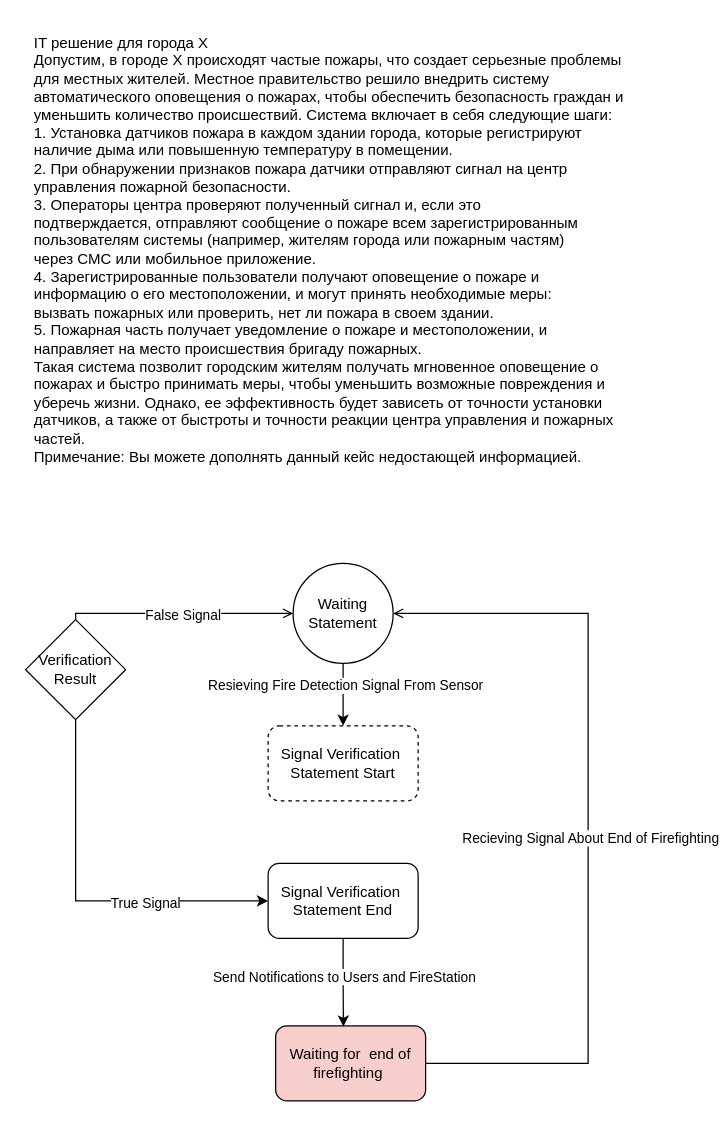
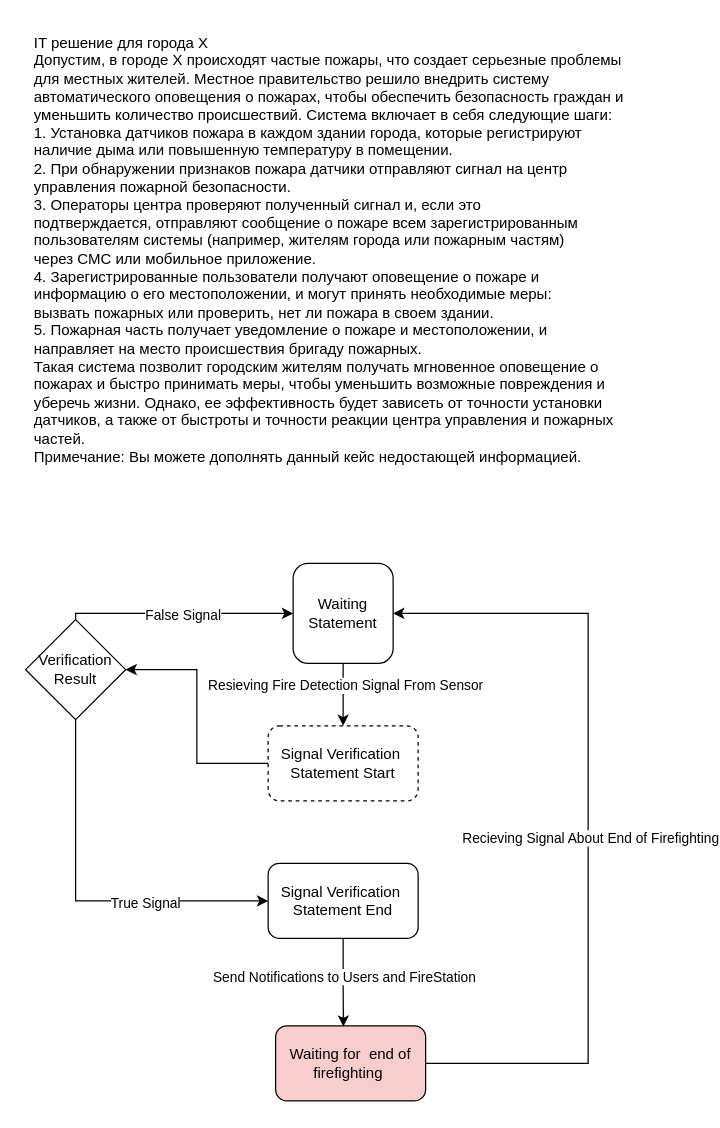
- <mxCell id="8" style="edgeStyle=orthogonalEdgeStyle;rounded=0;orthogonalLoop=1;jettySize=auto;html=1;entryX=0;entryY=0.5;entryDx=0;entryDy=0;endArrow=open;" edge="1" parent="1" source="12" target="5"><mxGeometry relative="1" as="geometry"><Array as="points"><mxPoint x="60" y="490" /></Array></mxGeometry></mxCell>
+ <mxCell id="8" style="edgeStyle=orthogonalEdgeStyle;rounded=0;orthogonalLoop=1;jettySize=auto;html=1;entryX=0;entryY=0.5;entryDx=0;entryDy=0;" edge="1" parent="1" source="12" target="5"><mxGeometry relative="1" as="geometry"><Array as="points"><mxPoint x="60" y="490" /></Array></mxGeometry></mxCell>
- <mxCell id="5" value="Waiting Statement" style="ellipse;whiteSpace=wrap;html=1;aspect=fixed;" vertex="1" parent="1"><mxGeometry x="234" y="450" width="80" height="80" as="geometry" /></mxCell>
+ <mxCell id="5" value="Waiting Statement" style="whiteSpace=wrap;html=1;aspect=fixed;rounded=1;" vertex="1" parent="1"><mxGeometry x="234" y="450" width="80" height="80" as="geometry" /></mxCell>
- <mxCell id="16" style="edgeStyle=orthogonalEdgeStyle;rounded=0;orthogonalLoop=1;jettySize=auto;html=1;entryX=1;entryY=0.5;entryDx=0;entryDy=0;endArrow=open;" edge="1" parent="1" source="18" target="5"><mxGeometry relative="1" as="geometry"><Array as="points"><mxPoint x="470" y="850" /><mxPoint x="470" y="490" /></Array></mxGeometry></mxCell>
+ <mxCell id="16" style="edgeStyle=orthogonalEdgeStyle;rounded=0;orthogonalLoop=1;jettySize=auto;html=1;entryX=1;entryY=0.5;entryDx=0;entryDy=0;" edge="1" parent="1" source="18" target="5"><mxGeometry relative="1" as="geometry"><Array as="points"><mxPoint x="470" y="850" /><mxPoint x="470" y="490" /></Array></mxGeometry></mxCell>
+ <mxCell id="6" style="edgeStyle=orthogonalEdgeStyle;rounded=0;orthogonalLoop=1;jettySize=auto;html=1;exitX=0;exitY=0.5;exitDx=0;exitDy=0;entryX=1;entryY=0.5;entryDx=0;entryDy=0;" edge="1" parent="1" source="7" target="12"><mxGeometry relative="1" as="geometry" /></mxCell>
